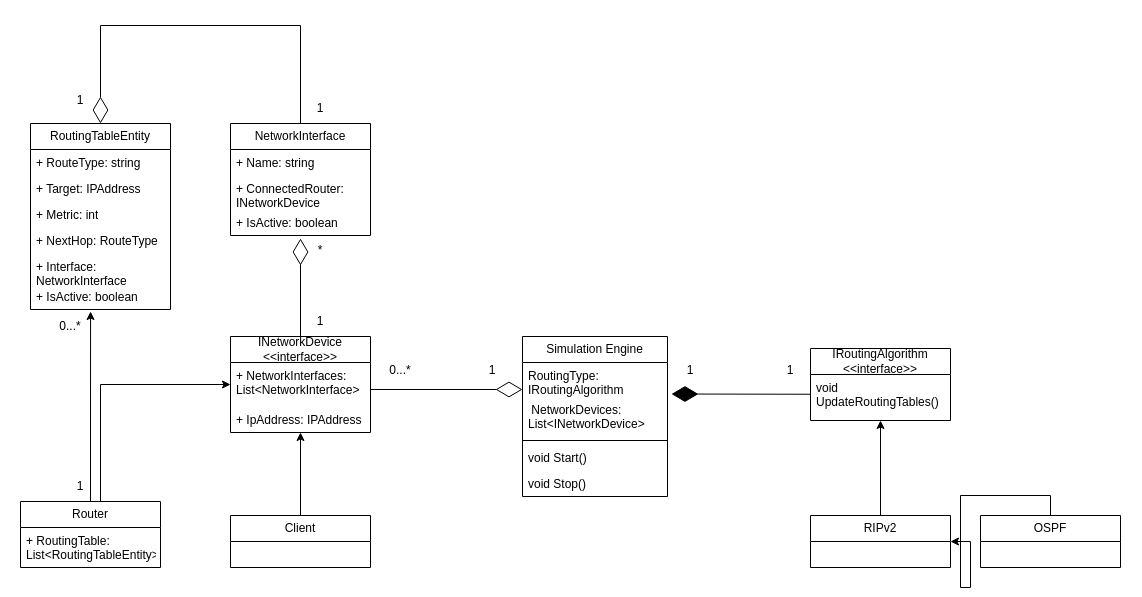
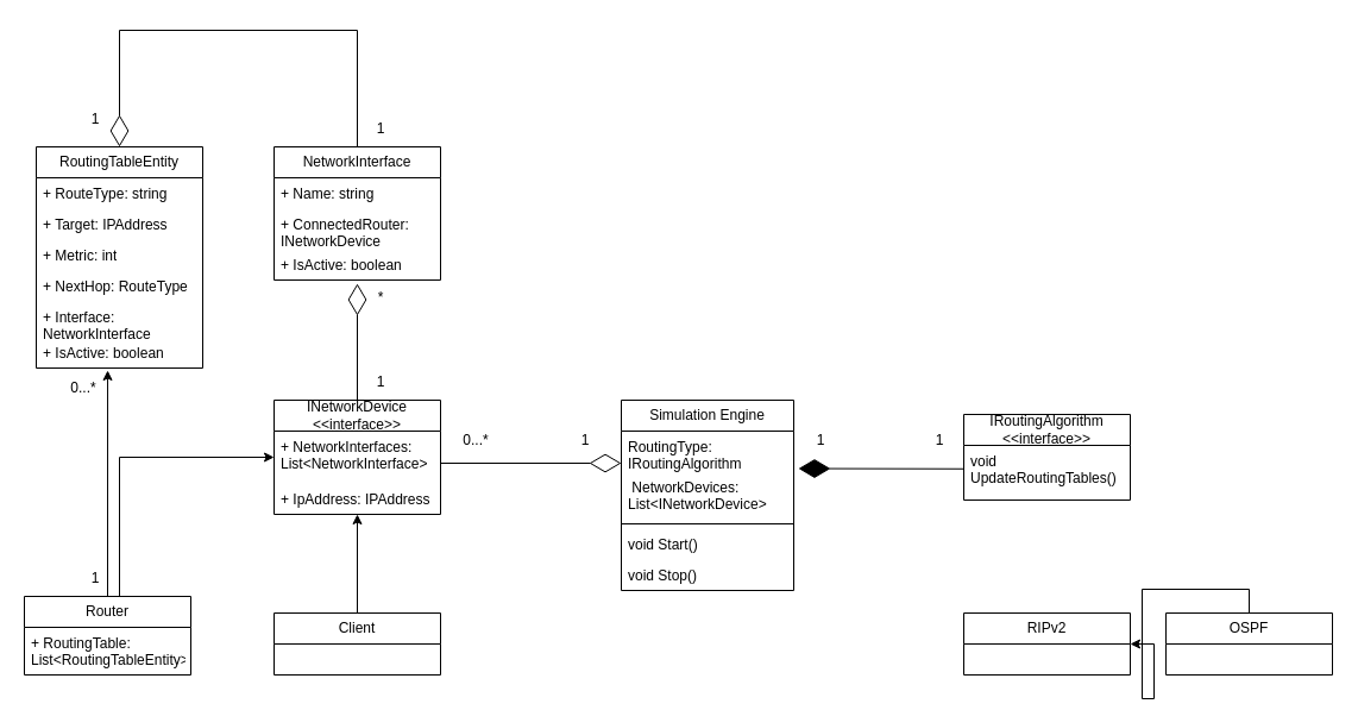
- <mxCell id="10" style="edgeStyle=orthogonalEdgeStyle;rounded=0;orthogonalLoop=1;jettySize=auto;html=1;exitX=0.5;exitY=0;exitDx=0;exitDy=0;" parent="1" source="11" target="12" edge="1"><mxGeometry relative="1" as="geometry" /></mxCell>
